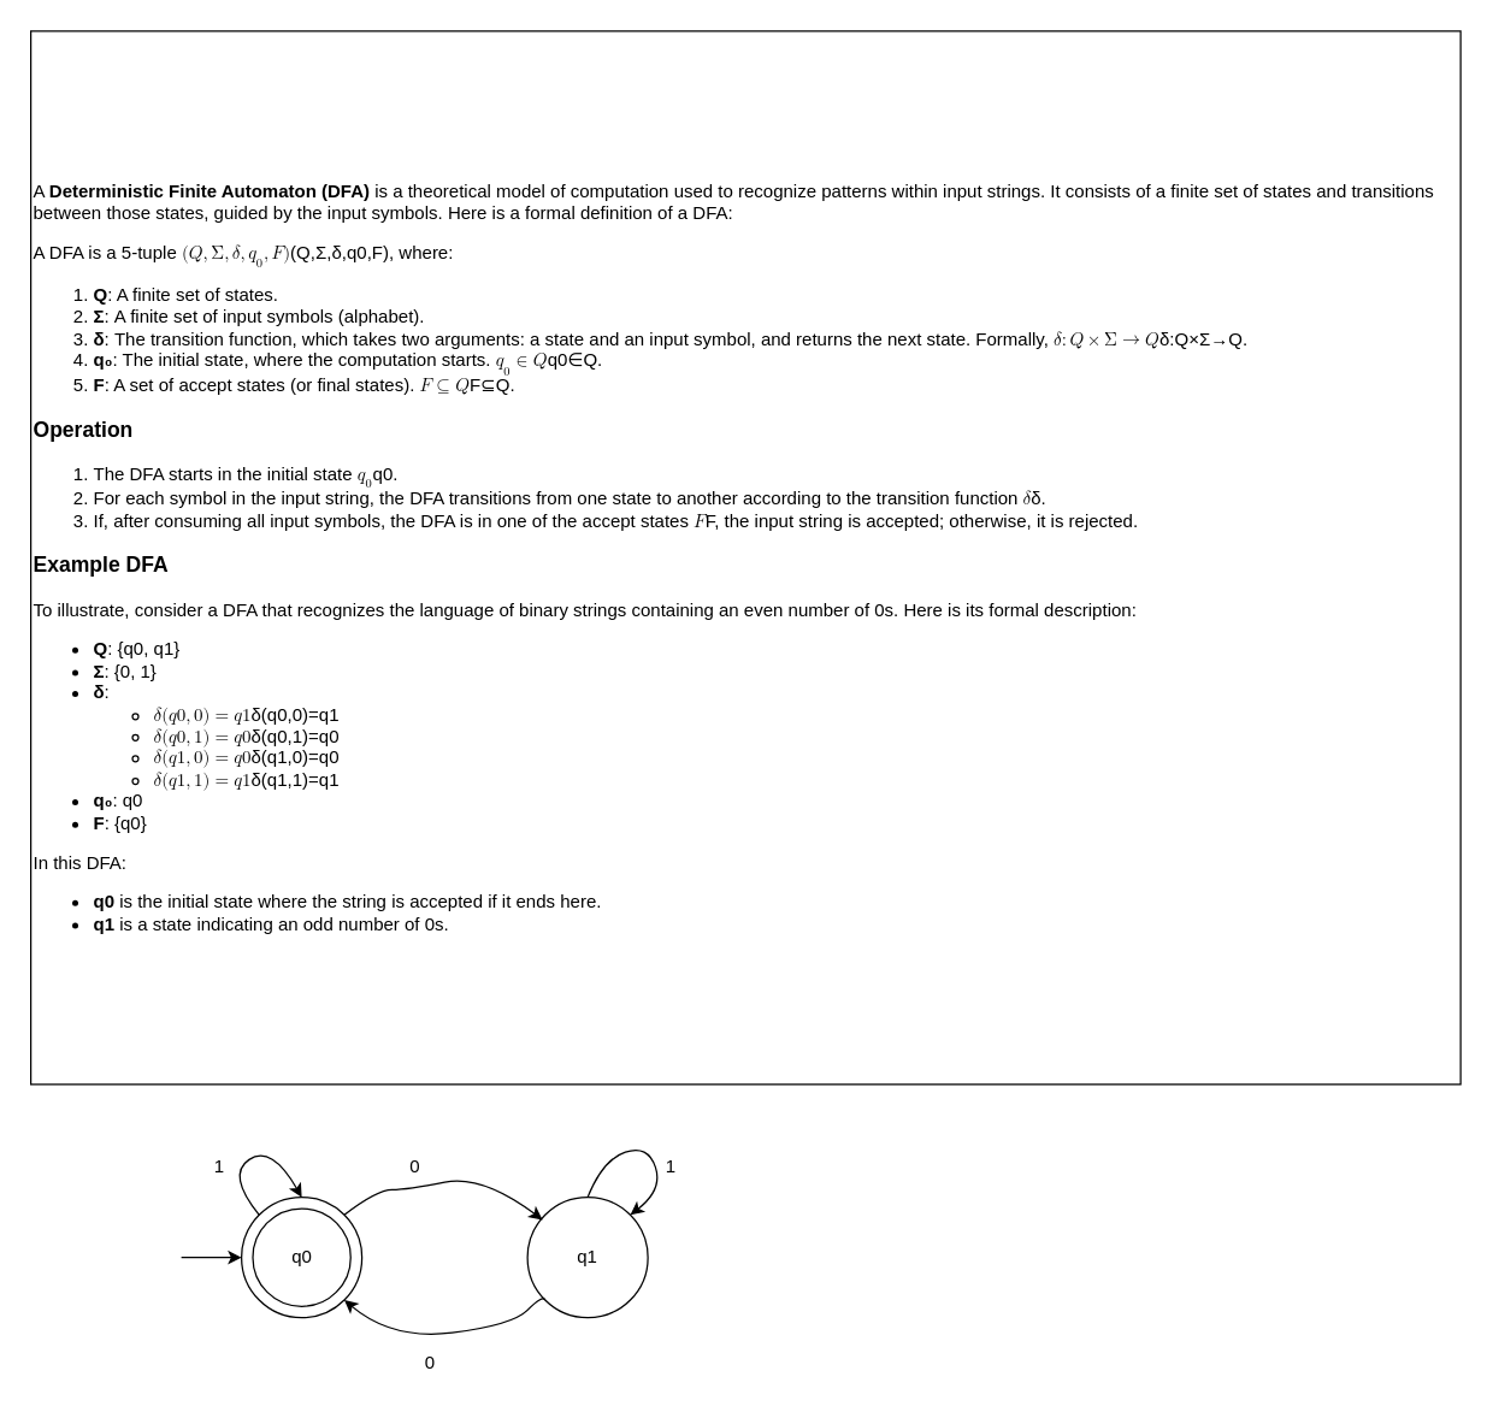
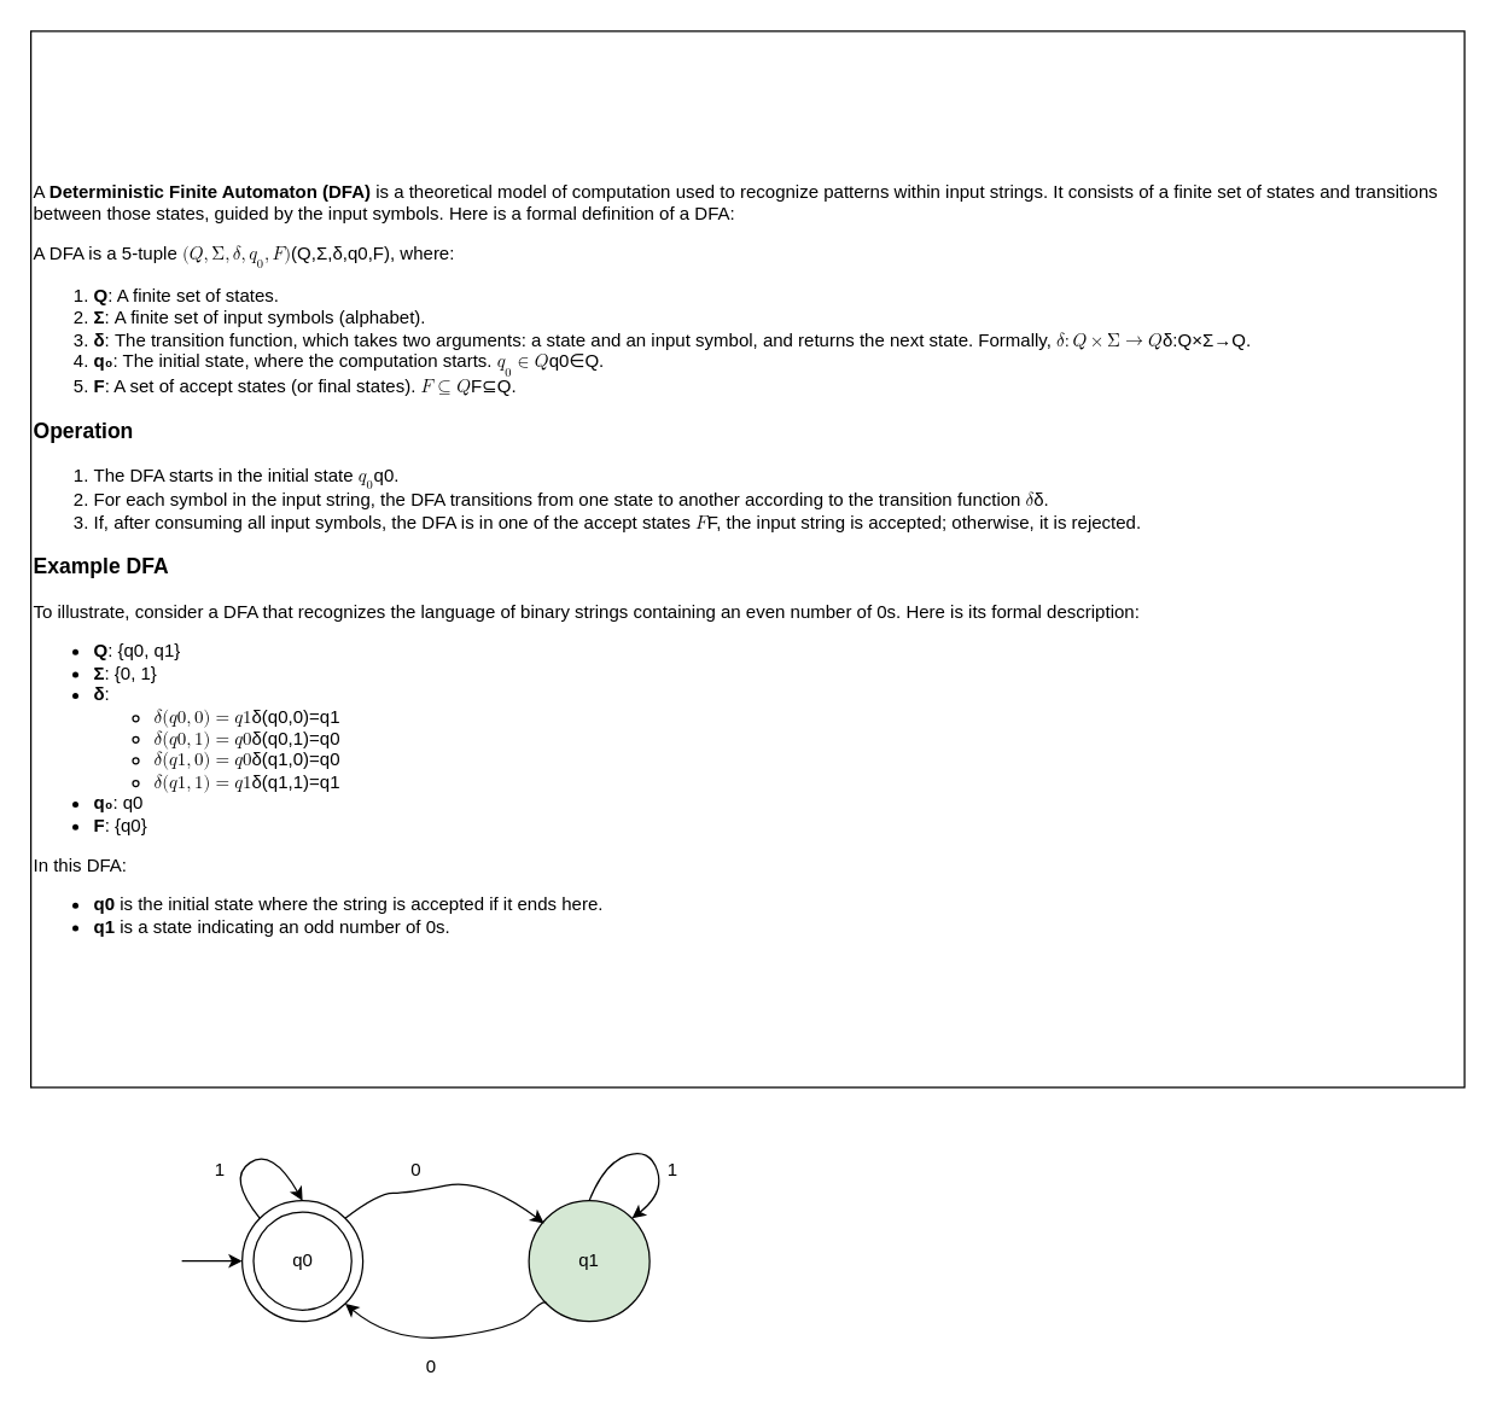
- <mxCell id="4" value="q1" style="ellipse;whiteSpace=wrap;html=1;aspect=fixed;" vertex="1" parent="1"><mxGeometry x="350" y="795" width="80" height="80" as="geometry" /></mxCell>
+ <mxCell id="4" value="q1" style="ellipse;whiteSpace=wrap;html=1;aspect=fixed;fillColor=#d5e8d4;" vertex="1" parent="1"><mxGeometry x="350" y="795" width="80" height="80" as="geometry" /></mxCell>
